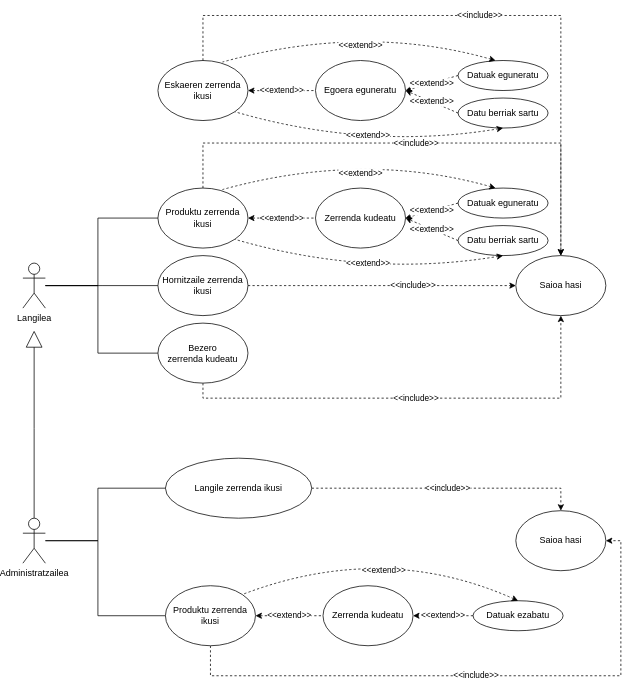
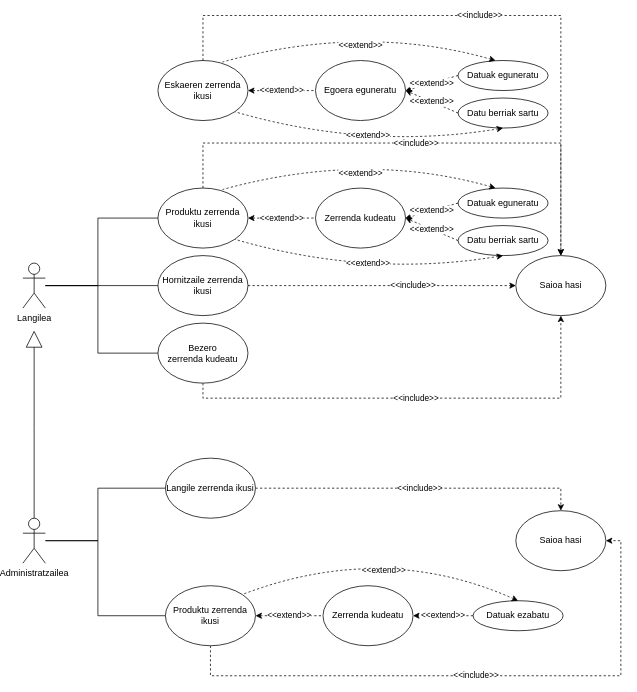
- <mxCell id="19" value="Langile zerrenda&amp;nbsp;ikusi" style="ellipse;whiteSpace=wrap;html=1;" vertex="1" parent="1"><mxGeometry x="210" y="610" width="195" height="80" as="geometry" /></mxCell>
+ <mxCell id="19" value="Langile zerrenda&amp;nbsp;ikusi" style="ellipse;whiteSpace=wrap;html=1;" vertex="1" parent="1"><mxGeometry x="210" y="610" width="120" height="80" as="geometry" /></mxCell>
